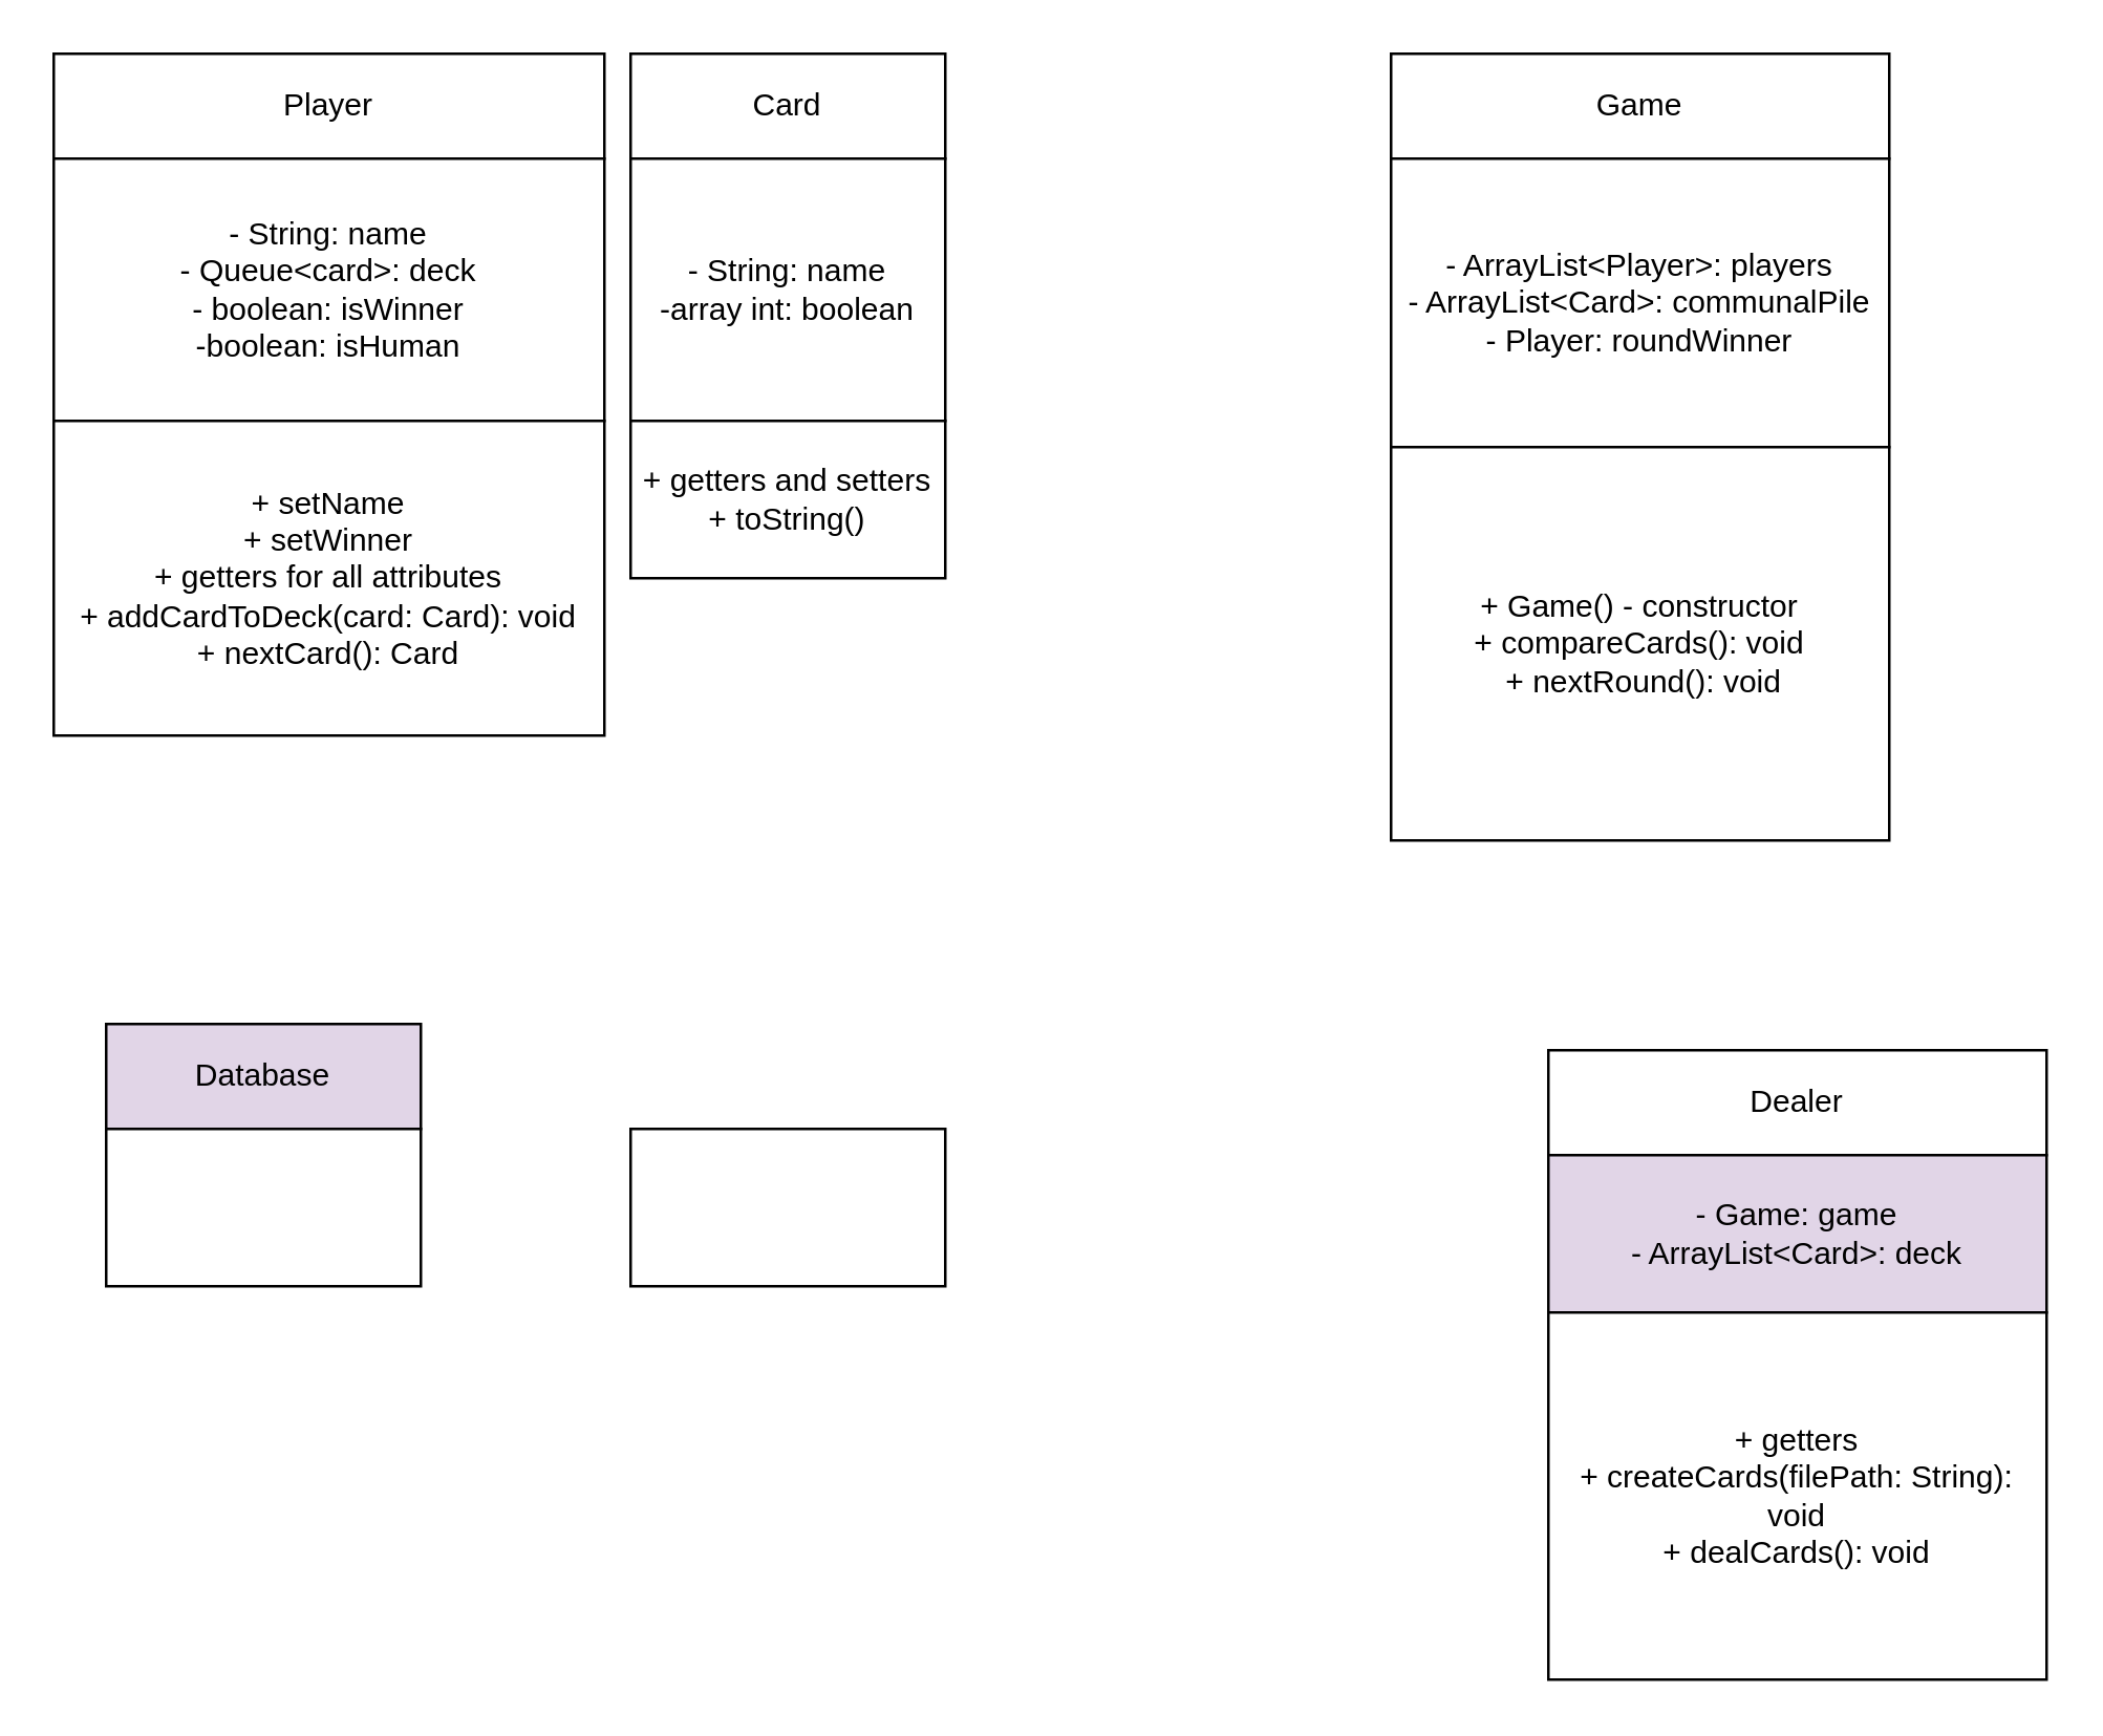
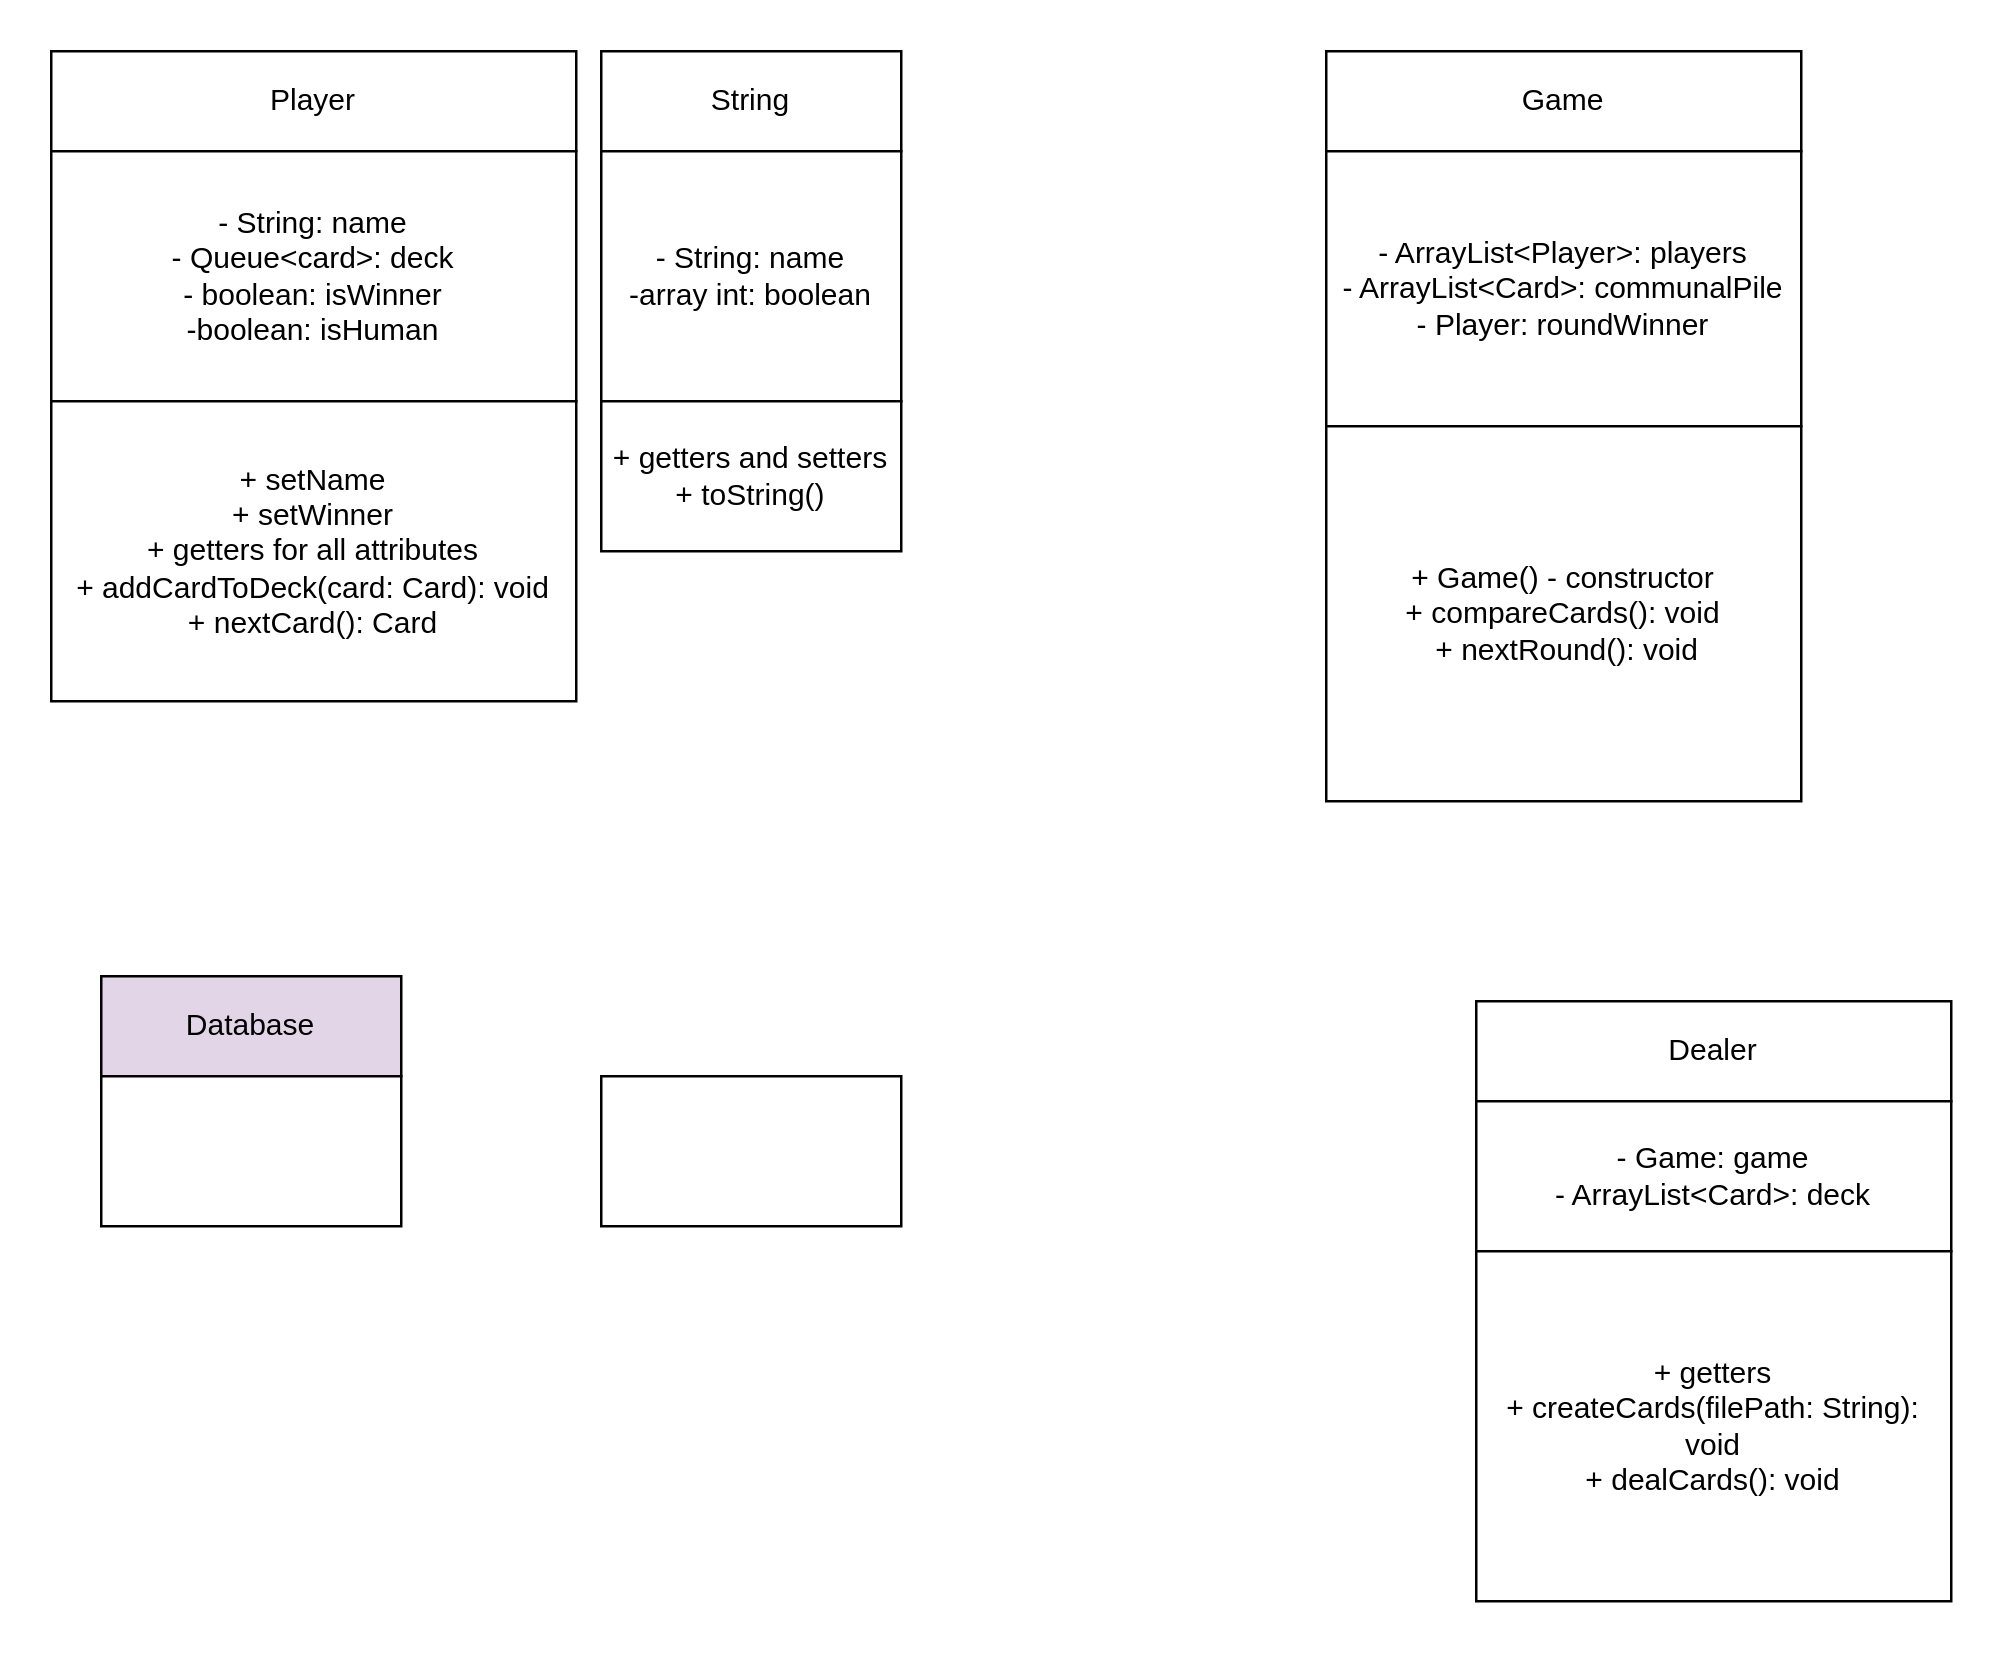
- <mxCell id="4" value="Card" style="rounded=0;whiteSpace=wrap;html=1;" vertex="1" parent="1"><mxGeometry x="240" y="20" width="120" height="40" as="geometry" /></mxCell>
+ <mxCell id="4" value="String" style="rounded=0;whiteSpace=wrap;html=1;" vertex="1" parent="1"><mxGeometry x="240" y="20" width="120" height="40" as="geometry" /></mxCell>
- <mxCell id="9" value="- Game: game&lt;br&gt;- ArrayList&amp;lt;Card&amp;gt;: deck&lt;br&gt;" style="rounded=0;whiteSpace=wrap;html=1;fillColor=#e1d5e7;" vertex="1" parent="1"><mxGeometry x="590" y="440" width="190" height="60" as="geometry" /></mxCell>
+ <mxCell id="9" value="- Game: game&lt;br&gt;- ArrayList&amp;lt;Card&amp;gt;: deck&lt;br&gt;" style="rounded=0;whiteSpace=wrap;html=1;" vertex="1" parent="1"><mxGeometry x="590" y="440" width="190" height="60" as="geometry" /></mxCell>
